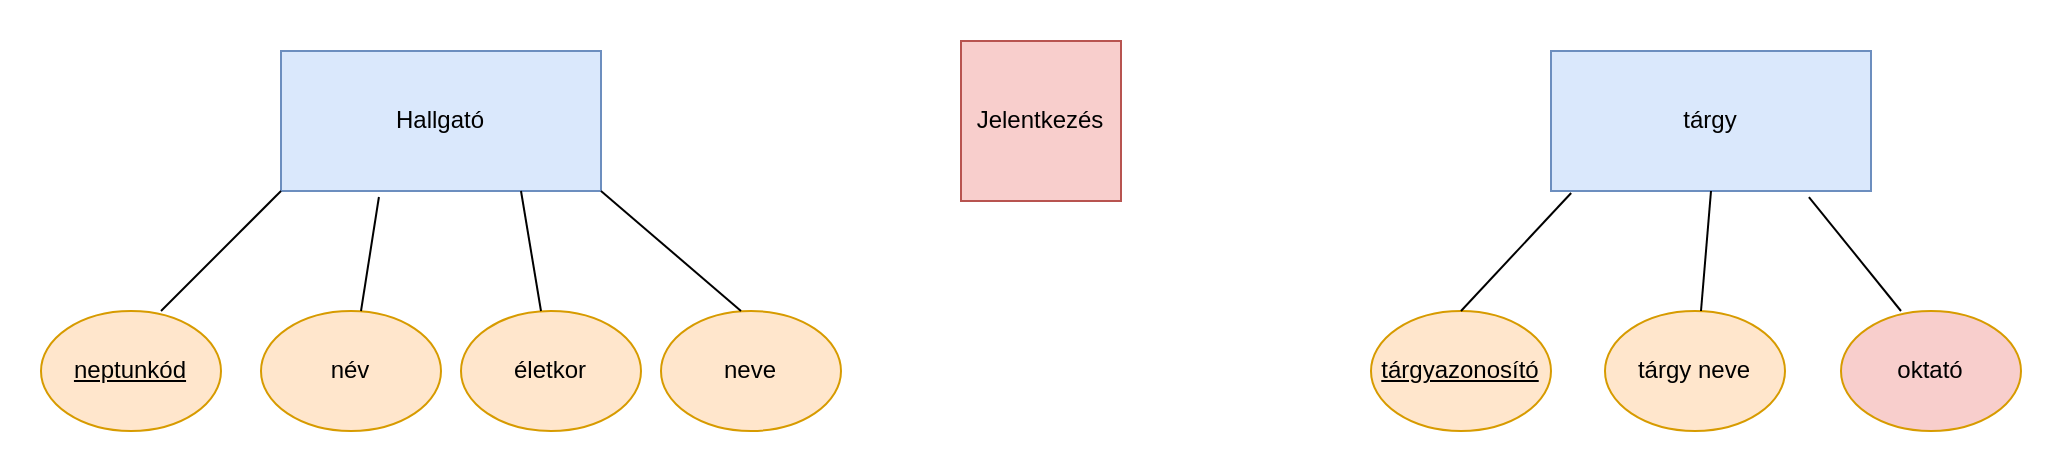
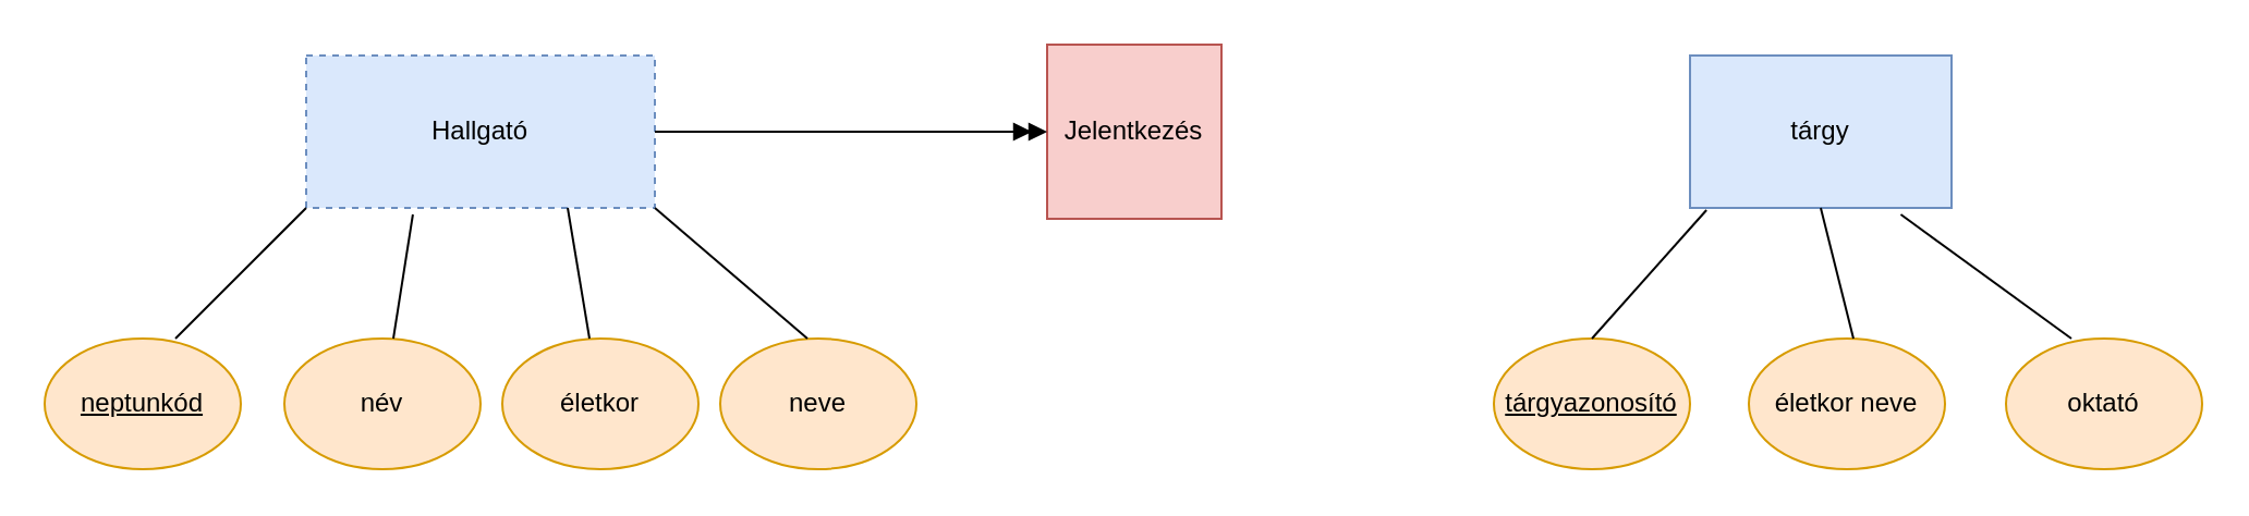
- <mxCell id="2" value="Hallgató" style="rounded=0;whiteSpace=wrap;html=1;fillColor=#dae8fc;strokeColor=#6c8ebf;" vertex="1" parent="1"><mxGeometry x="140" y="25" width="160" height="70" as="geometry" /></mxCell>
+ <mxCell id="2" value="Hallgató" style="rounded=0;whiteSpace=wrap;html=1;fillColor=#dae8fc;strokeColor=#6c8ebf;dashed=1;" vertex="1" parent="1"><mxGeometry x="140" y="25" width="160" height="70" as="geometry" /></mxCell>
+ <mxCell id="5" value="" style="endArrow=doubleBlock;html=1;rounded=0;entryX=0;entryY=0.5;entryDx=0;entryDy=0;exitX=1;exitY=0.5;exitDx=0;exitDy=0;endFill=1;" edge="1" parent="1" source="2" target="4"><mxGeometry width="50" height="50" relative="1" as="geometry"><mxPoint x="230" y="70" as="sourcePoint" /><mxPoint x="280" y="20" as="targetPoint" /></mxGeometry></mxCell>
- <mxCell id="3" value="tárgy" style="rounded=0;whiteSpace=wrap;html=1;fillColor=#dae8fc;strokeColor=#6c8ebf;" vertex="1" parent="1"><mxGeometry x="775" y="25" width="160" height="70" as="geometry" /></mxCell>
+ <mxCell id="3" value="tárgy" style="rounded=0;whiteSpace=wrap;html=1;fillColor=#dae8fc;strokeColor=#6c8ebf;" vertex="1" parent="1"><mxGeometry x="775" y="25" width="120" height="70" as="geometry" /></mxCell>
- <mxCell id="11" value="tárgy neve" style="ellipse;whiteSpace=wrap;html=1;fillColor=#ffe6cc;strokeColor=#d79b00;" vertex="1" parent="1"><mxGeometry x="802" y="155" width="90" height="60" as="geometry" /></mxCell>
+ <mxCell id="11" value="életkor neve" style="ellipse;whiteSpace=wrap;html=1;fillColor=#ffe6cc;strokeColor=#d79b00;" vertex="1" parent="1"><mxGeometry x="802" y="155" width="90" height="60" as="geometry" /></mxCell>
- <mxCell id="12" value="oktató" style="ellipse;whiteSpace=wrap;html=1;fillColor=#f8cecc;strokeColor=#d79b00;" vertex="1" parent="1"><mxGeometry x="920" y="155" width="90" height="60" as="geometry" /></mxCell>
+ <mxCell id="12" value="oktató" style="ellipse;whiteSpace=wrap;html=1;fillColor=#ffe6cc;strokeColor=#d79b00;" vertex="1" parent="1"><mxGeometry x="920" y="155" width="90" height="60" as="geometry" /></mxCell>
